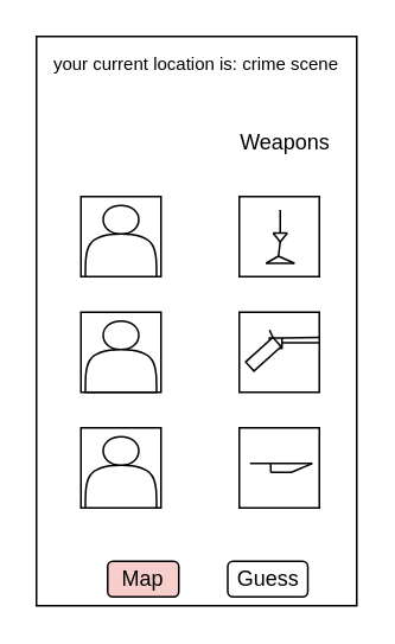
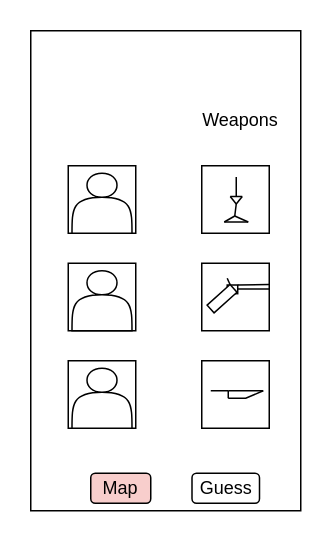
- <mxCell id="4" value="&lt;font size=&quot;1&quot;&gt;your current location is: crime scene&lt;/font&gt;" style="text;html=1;align=center;verticalAlign=middle;whiteSpace=wrap;rounded=0;" parent="1" vertex="1"><mxGeometry x="20" y="20" width="180" height="30" as="geometry" /></mxCell>
